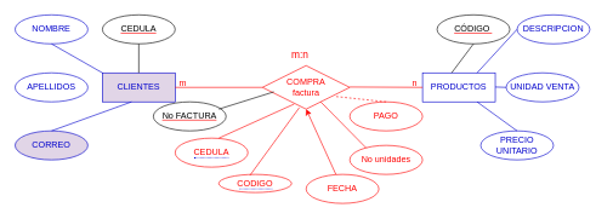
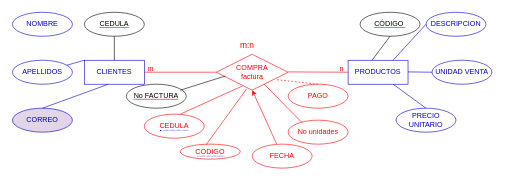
- <mxCell id="28" value="" style="endArrow=none;html=1;rounded=0;strokeColor=#0000CC;fontColor=#FF0000;entryX=0.5;entryY=1;entryDx=0;entryDy=0;exitX=0;exitY=0;exitDx=0;exitDy=0;" edge="1" parent="1" source="2" target="16"><mxGeometry relative="1" as="geometry"><mxPoint x="80" y="190" as="sourcePoint" /><mxPoint x="190" y="150" as="targetPoint" /></mxGeometry></mxCell>
+ <mxCell id="28" value="" style="endArrow=none;html=1;rounded=0;strokeColor=#0000CC;fontColor=#FF0000;exitX=0;exitY=0;exitDx=0;exitDy=0;" edge="1" parent="1" source="2" target="17"><mxGeometry relative="1" as="geometry"><mxPoint x="80" y="190" as="sourcePoint" /><mxPoint x="190" y="150" as="targetPoint" /></mxGeometry></mxCell>
- <mxCell id="2" value="&lt;font color=&quot;#0000cc&quot;&gt;CLIENTES&lt;/font&gt;" style="whiteSpace=wrap;html=1;align=center;strokeColor=#0000CC;fillColor=#e1d5e7;" parent="1" vertex="1"><mxGeometry x="140" y="100" width="100" height="40" as="geometry" /></mxCell>
+ <mxCell id="2" value="&lt;font color=&quot;#0000cc&quot;&gt;CLIENTES&lt;/font&gt;" style="whiteSpace=wrap;html=1;align=center;strokeColor=#0000CC;" parent="1" vertex="1"><mxGeometry x="140" y="100" width="100" height="40" as="geometry" /></mxCell>
- <mxCell id="14" value="&lt;font color=&quot;#0000cc&quot;&gt;UNIDAD VENTA&lt;/font&gt;" style="ellipse;whiteSpace=wrap;html=1;align=center;strokeColor=#0000CC;fontColor=#000000;" parent="1" vertex="1"><mxGeometry x="695" y="100" width="100" height="40" as="geometry" /></mxCell>
+ <mxCell id="14" value="&lt;font color=&quot;#0000cc&quot;&gt;UNIDAD VENTA&lt;/font&gt;" style="ellipse;whiteSpace=wrap;html=1;align=center;strokeColor=#0000CC;fontColor=#000000;" parent="1" vertex="1"><mxGeometry x="720" y="100" width="100" height="40" as="geometry" /></mxCell>
